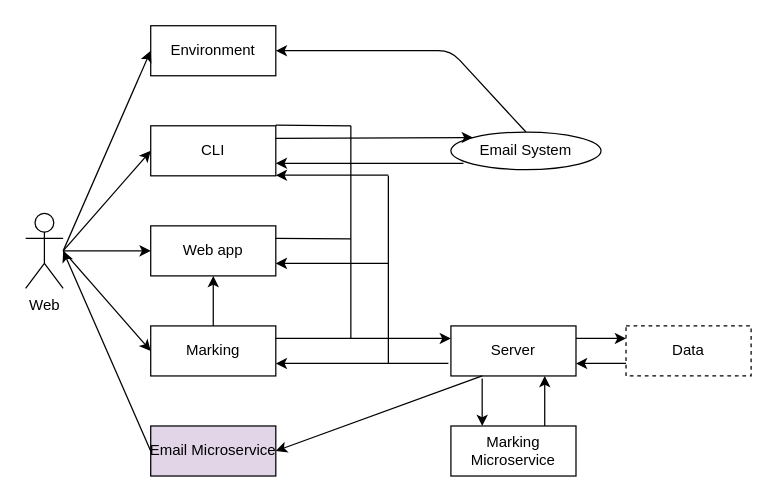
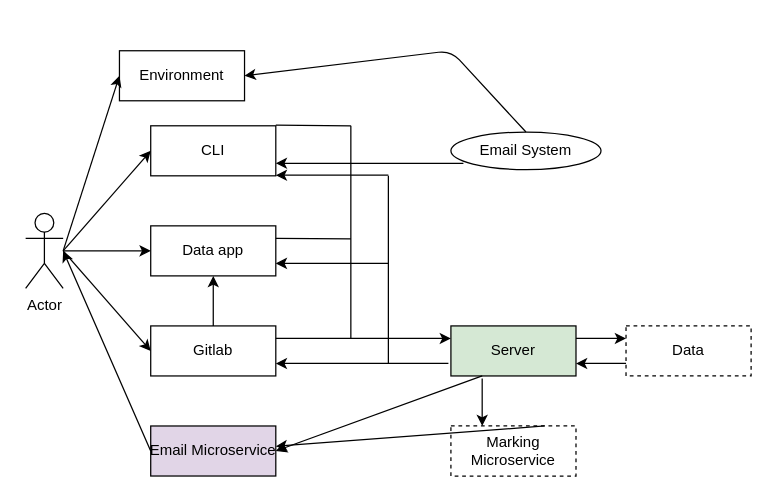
- <mxCell id="3" value="Environment" style="rounded=0;whiteSpace=wrap;html=1;" vertex="1" parent="1"><mxGeometry x="120" y="20" width="100" height="40" as="geometry" /></mxCell>
+ <mxCell id="3" value="Environment" style="rounded=0;whiteSpace=wrap;html=1;" vertex="1" parent="1"><mxGeometry x="95" y="40" width="100" height="40" as="geometry" /></mxCell>
- <mxCell id="24" value="" style="endArrow=classic;html=1;strokeColor=#000000;exitX=1;exitY=0.25;exitDx=0;exitDy=0;entryX=0;entryY=0;entryDx=0;entryDy=0;fillColor=#008a00;" edge="1" parent="1" source="20" target="22"><mxGeometry width="50" height="50" relative="1" as="geometry"><mxPoint x="230" y="110" as="sourcePoint" /><mxPoint x="270" y="70" as="targetPoint" /></mxGeometry></mxCell>
- <mxCell id="4" value="Web app" style="rounded=0;whiteSpace=wrap;html=1;" vertex="1" parent="1"><mxGeometry x="120" y="180" width="100" height="40" as="geometry" /></mxCell>
+ <mxCell id="4" value="Data app" style="rounded=0;whiteSpace=wrap;html=1;" vertex="1" parent="1"><mxGeometry x="120" y="180" width="100" height="40" as="geometry" /></mxCell>
- <mxCell id="15" value="Web" style="shape=umlActor;verticalLabelPosition=bottom;labelBackgroundColor=#ffffff;verticalAlign=top;html=1;outlineConnect=0;" vertex="1" parent="1"><mxGeometry x="20" y="170" width="30" height="60" as="geometry" /></mxCell>
+ <mxCell id="15" value="Actor" style="shape=umlActor;verticalLabelPosition=bottom;labelBackgroundColor=#ffffff;verticalAlign=top;html=1;outlineConnect=0;" vertex="1" parent="1"><mxGeometry x="20" y="170" width="30" height="60" as="geometry" /></mxCell>
- <mxCell id="5" value="Marking" style="rounded=0;whiteSpace=wrap;html=1;" vertex="1" parent="1"><mxGeometry x="120" y="260" width="100" height="40" as="geometry" /></mxCell>
+ <mxCell id="5" value="Gitlab" style="rounded=0;whiteSpace=wrap;html=1;" vertex="1" parent="1"><mxGeometry x="120" y="260" width="100" height="40" as="geometry" /></mxCell>
- <mxCell id="2" value="Server" style="rounded=0;whiteSpace=wrap;html=1;" vertex="1" parent="1"><mxGeometry x="360" y="260" width="100" height="40" as="geometry" /></mxCell>
+ <mxCell id="2" value="Server" style="rounded=0;whiteSpace=wrap;html=1;fillColor=#d5e8d4;" vertex="1" parent="1"><mxGeometry x="360" y="260" width="100" height="40" as="geometry" /></mxCell>
- <mxCell id="33" value="" style="endArrow=classic;html=1;strokeColor=#000000;exitX=0.75;exitY=0;exitDx=0;exitDy=0;entryX=0.75;entryY=1;entryDx=0;entryDy=0;" edge="1" parent="1" source="28" target="2"><mxGeometry width="50" height="50" relative="1" as="geometry"><mxPoint x="20" y="450" as="sourcePoint" /><mxPoint x="520" y="330" as="targetPoint" /></mxGeometry></mxCell>
+ <mxCell id="33" value="" style="endArrow=classic;html=1;strokeColor=#000000;exitX=0.75;exitY=0;exitDx=0;exitDy=0;" edge="1" parent="1" source="28" target="29"><mxGeometry width="50" height="50" relative="1" as="geometry"><mxPoint x="20" y="450" as="sourcePoint" /><mxPoint x="520" y="330" as="targetPoint" /></mxGeometry></mxCell>
- <mxCell id="28" value="Marking Microservice" style="rounded=0;whiteSpace=wrap;html=1;" vertex="1" parent="1"><mxGeometry x="360" y="340" width="100" height="40" as="geometry" /></mxCell>
+ <mxCell id="28" value="Marking Microservice" style="rounded=0;whiteSpace=wrap;html=1;dashed=1;" vertex="1" parent="1"><mxGeometry x="360" y="340" width="100" height="40" as="geometry" /></mxCell>
